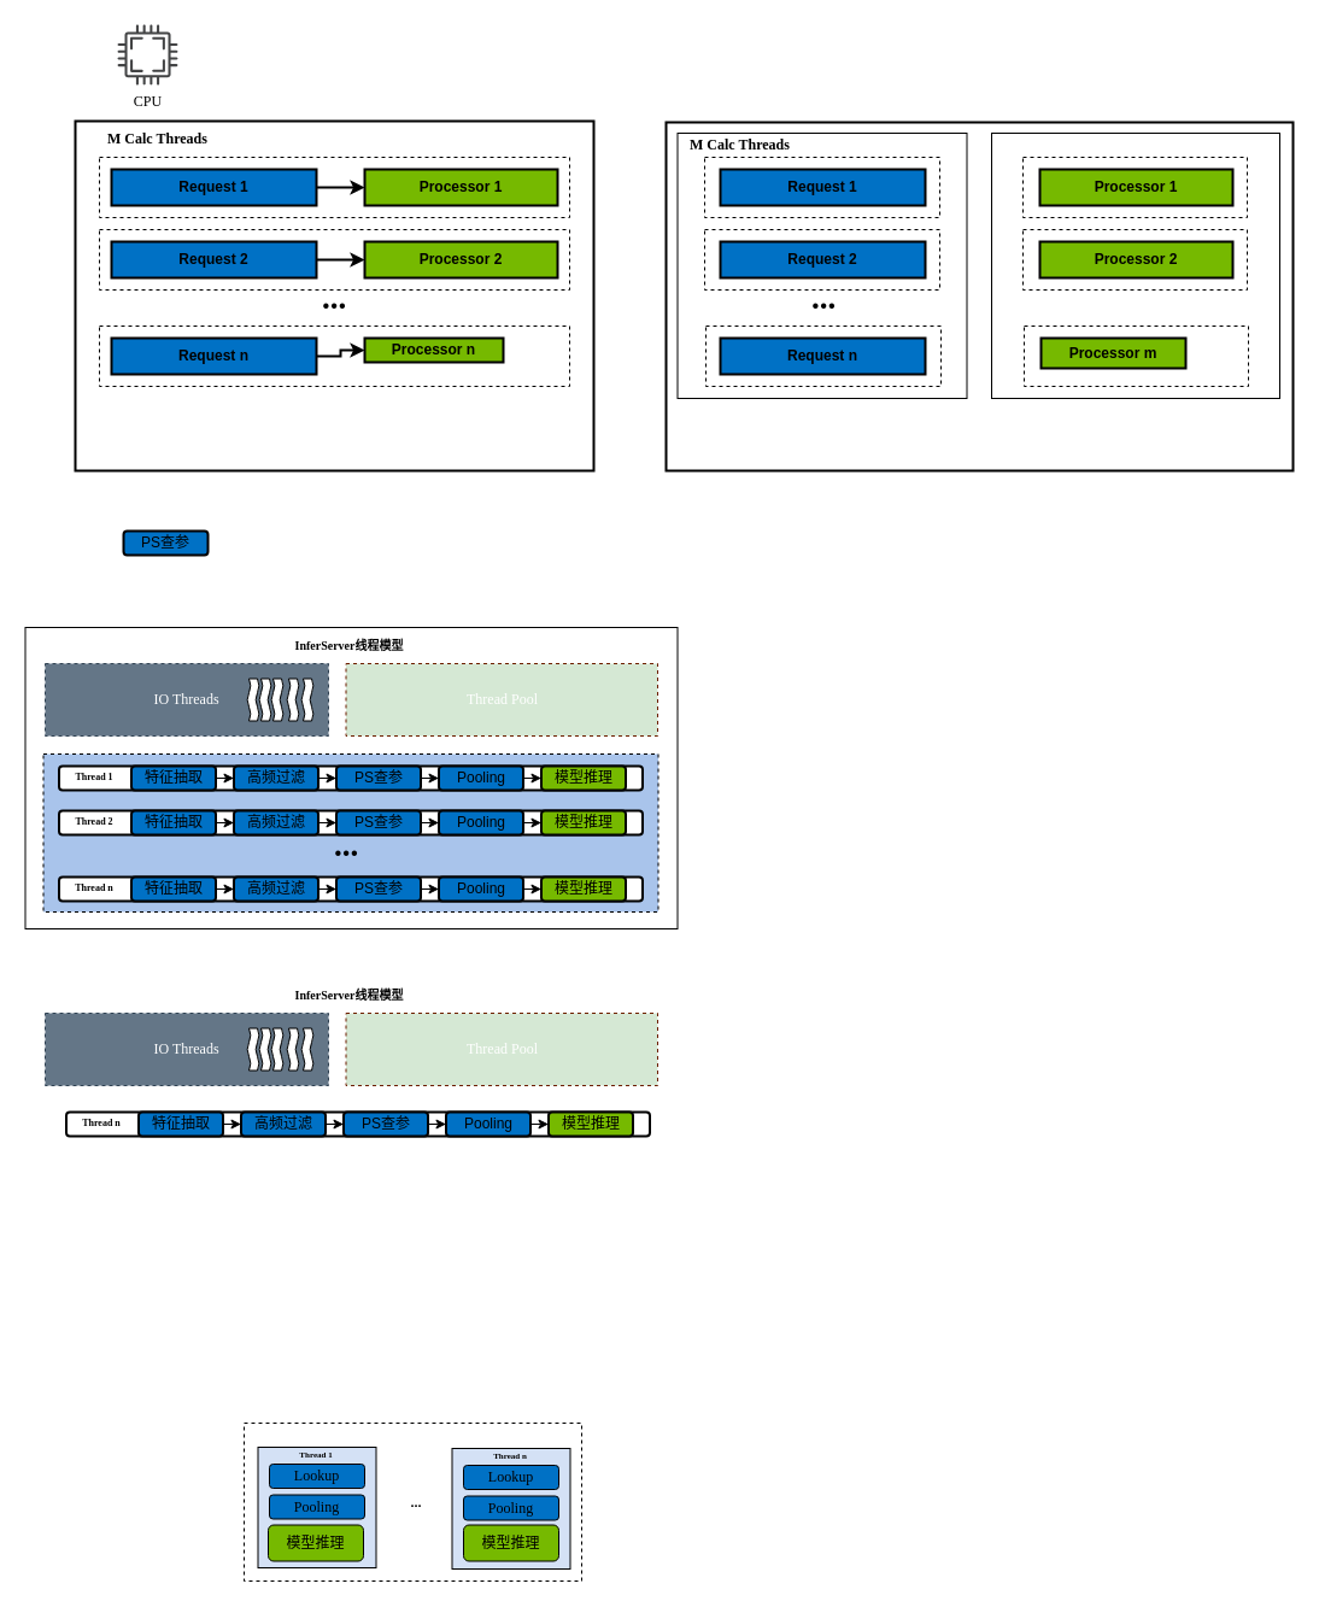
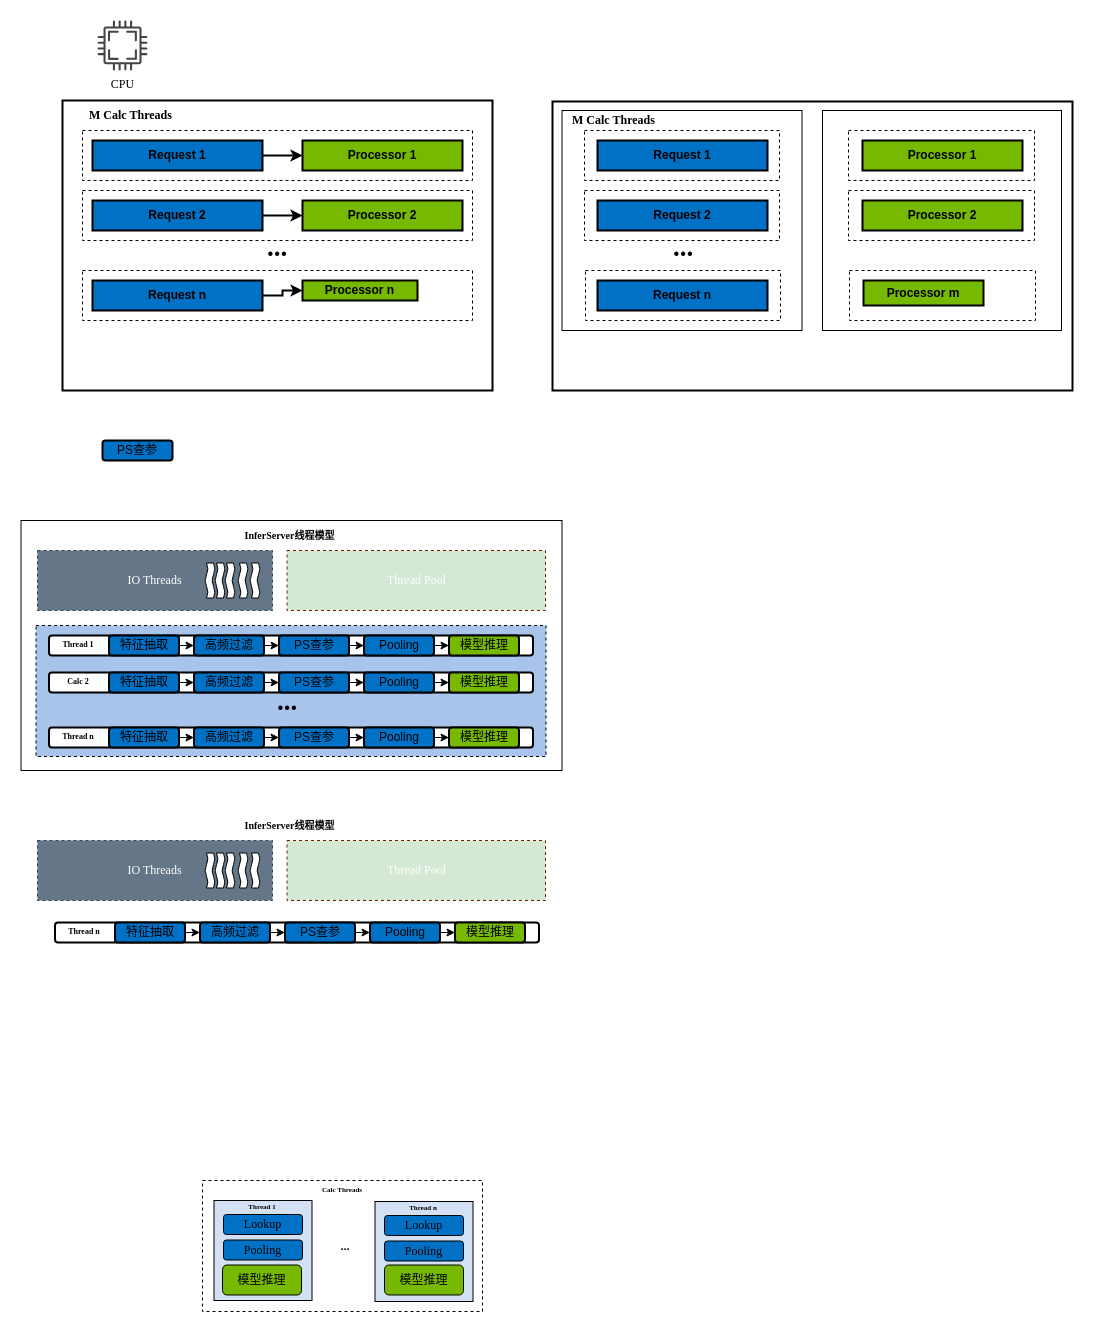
- <mxCell id="60" value="&lt;font style=&quot;font-size: 8px;&quot;&gt;Thread 2&lt;/font&gt;" style="text;html=1;align=center;verticalAlign=middle;whiteSpace=wrap;rounded=0;fontFamily=Verdana;strokeWidth=4;fontStyle=1;" vertex="1" parent="1"><mxGeometry x="42.5" y="670" width="70" height="20" as="geometry" /></mxCell>
+ <mxCell id="60" value="&lt;font style=&quot;font-size: 8px;&quot;&gt;Calc 2&lt;/font&gt;" style="text;html=1;align=center;verticalAlign=middle;whiteSpace=wrap;rounded=0;fontFamily=Verdana;strokeWidth=4;fontStyle=1;" vertex="1" parent="1"><mxGeometry x="42.5" y="670" width="70" height="20" as="geometry" /></mxCell>
+ <mxCell id="102" value="Calc Threads" style="text;html=1;align=center;verticalAlign=middle;whiteSpace=wrap;rounded=0;fontFamily=Verdana;strokeWidth=4;fontStyle=1;fontSize=7;" vertex="1" parent="1"><mxGeometry x="311.5" y="1180" width="60" height="20" as="geometry" /></mxCell>
